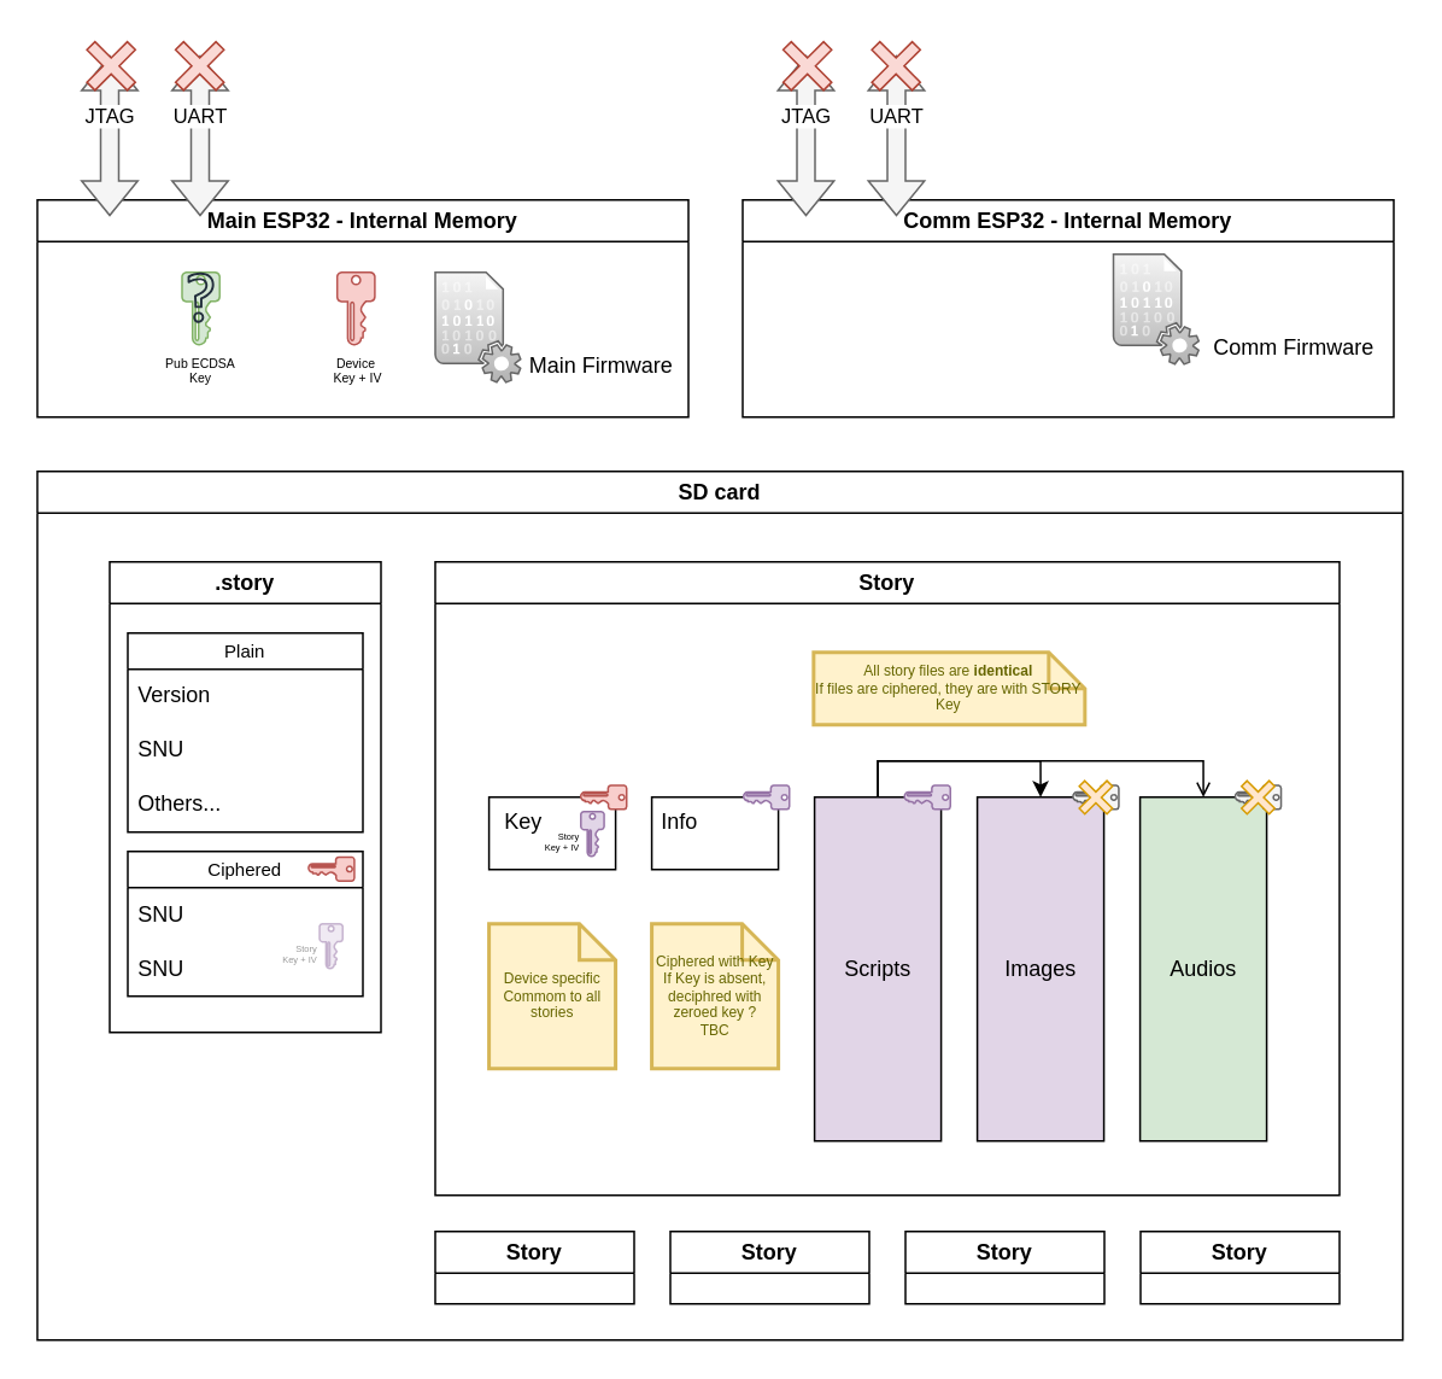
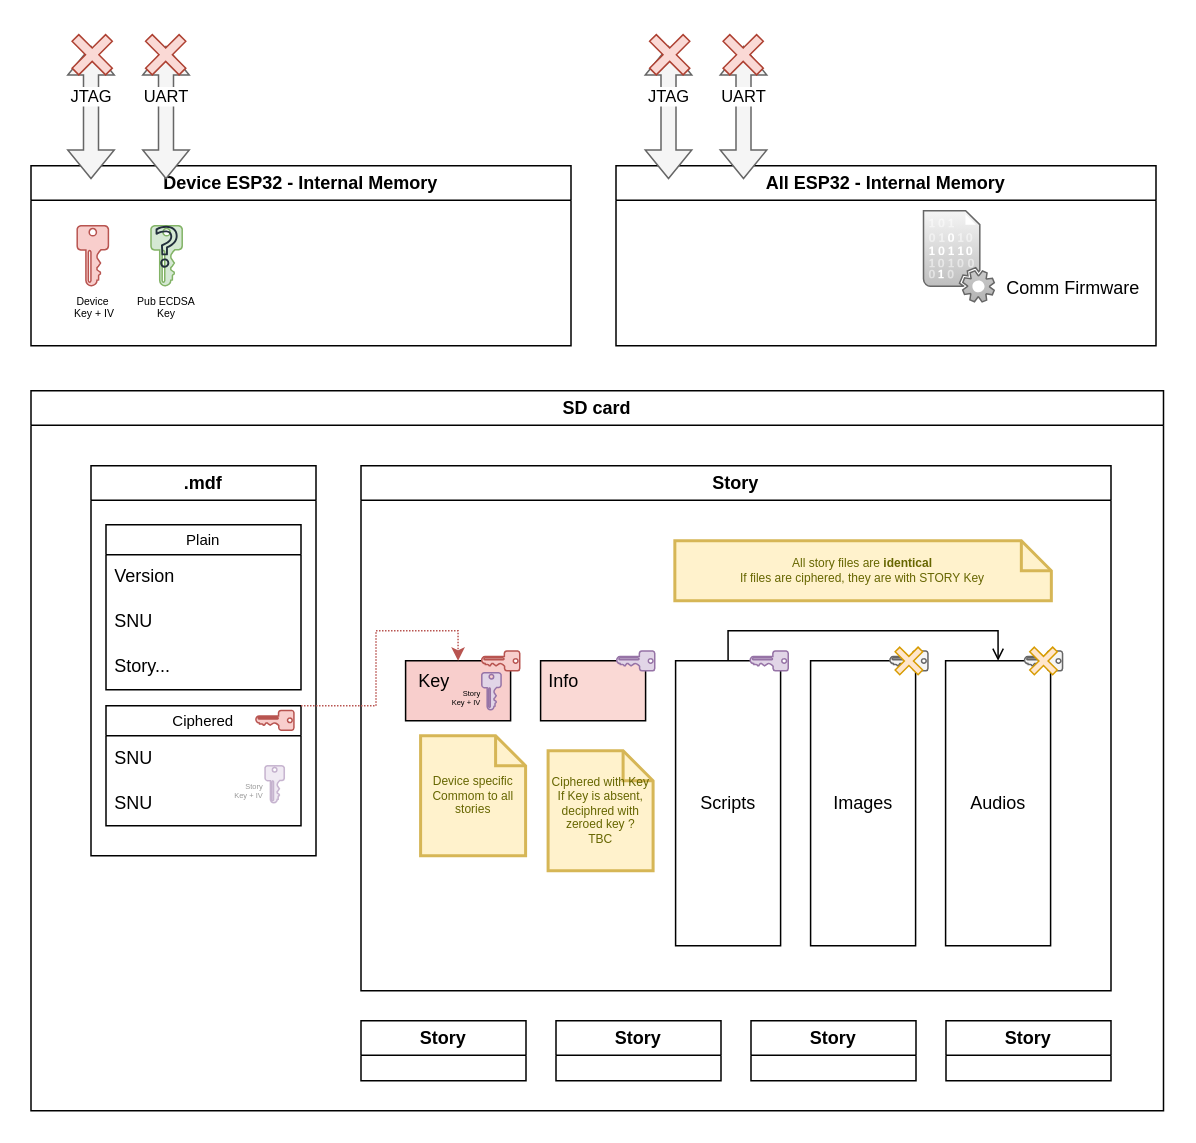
- <mxCell id="38" value="Main ESP32 - Internal Memory" style="swimlane;whiteSpace=wrap;html=1;" parent="1" vertex="1"><mxGeometry x="20" y="110" width="360" height="120" as="geometry" /></mxCell>
+ <mxCell id="38" value="Device ESP32 - Internal Memory" style="swimlane;whiteSpace=wrap;html=1;" parent="1" vertex="1"><mxGeometry x="20" y="110" width="360" height="120" as="geometry" /></mxCell>
- <mxCell id="44" value="Comm ESP32 - Internal Memory" style="swimlane;whiteSpace=wrap;html=1;" parent="1" vertex="1"><mxGeometry x="410" y="110" width="360" height="120" as="geometry" /></mxCell>
+ <mxCell id="44" value="All ESP32 - Internal Memory" style="swimlane;whiteSpace=wrap;html=1;" parent="1" vertex="1"><mxGeometry x="410" y="110" width="360" height="120" as="geometry" /></mxCell>
- <mxCell id="39" value="Device&lt;br&gt;&amp;nbsp;Key + IV" style="sketch=0;aspect=fixed;pointerEvents=1;shadow=0;dashed=0;html=1;strokeColor=#b85450;labelPosition=center;verticalLabelPosition=bottom;verticalAlign=top;align=center;fillColor=#f8cecc;shape=mxgraph.mscae.enterprise.key_permissions;fontSize=7;" parent="38" vertex="1"><mxGeometry x="165.8" y="40" width="20.8" height="40" as="geometry" /></mxCell>
+ <mxCell id="39" value="Device&lt;br&gt;&amp;nbsp;Key + IV" style="sketch=0;aspect=fixed;pointerEvents=1;shadow=0;dashed=0;html=1;strokeColor=#b85450;labelPosition=center;verticalLabelPosition=bottom;verticalAlign=top;align=center;fillColor=#f8cecc;shape=mxgraph.mscae.enterprise.key_permissions;fontSize=7;" parent="38" vertex="1"><mxGeometry x="30.8" y="40" width="20.8" height="40" as="geometry" /></mxCell>
- <mxCell id="40" value="&amp;nbsp;Main Firmware" style="shadow=0;dashed=0;html=1;strokeColor=#666666;fillColor=#f5f5f5;labelPosition=right;verticalLabelPosition=middle;verticalAlign=bottom;align=left;outlineConnect=0;shape=mxgraph.veeam.data_file;gradientColor=#b3b3b3;" parent="38" vertex="1"><mxGeometry x="220" y="40" width="47.2" height="60.8" as="geometry" /></mxCell>
- <mxCell id="24" value=".story" style="swimlane;whiteSpace=wrap;html=1;" parent="2" vertex="1"><mxGeometry x="40" y="50" width="150" height="260" as="geometry" /></mxCell>
+ <mxCell id="24" value=".mdf" style="swimlane;whiteSpace=wrap;html=1;" parent="2" vertex="1"><mxGeometry x="40" y="50" width="150" height="260" as="geometry" /></mxCell>
- <mxCell id="13" value="All story files are &lt;b&gt;identical&lt;/b&gt;&lt;br&gt;If files are ciphered, they are with STORY Key" style="shape=note;strokeWidth=2;fontSize=8;size=20;whiteSpace=wrap;html=1;fillColor=#fff2cc;strokeColor=#d6b656;fontColor=#666600;" parent="3" vertex="1"><mxGeometry x="209.23" y="50" width="150" height="40" as="geometry" /></mxCell>
+ <mxCell id="13" value="All story files are &lt;b&gt;identical&lt;/b&gt;&lt;br&gt;If files are ciphered, they are with STORY Key" style="shape=note;strokeWidth=2;fontSize=8;size=20;whiteSpace=wrap;html=1;fillColor=#fff2cc;strokeColor=#d6b656;fontColor=#666600;" parent="3" vertex="1"><mxGeometry x="209.23" y="50" width="251" height="40" as="geometry" /></mxCell>
- <mxCell id="7" style="edgeStyle=orthogonalEdgeStyle;rounded=0;orthogonalLoop=1;jettySize=auto;html=1;exitX=0.5;exitY=0;exitDx=0;exitDy=0;entryX=0.5;entryY=0;entryDx=0;entryDy=0;" parent="3" source="8" target="6" edge="1"><mxGeometry relative="1" as="geometry" /></mxCell>
+ <mxCell id="36" style="edgeStyle=orthogonalEdgeStyle;rounded=0;orthogonalLoop=1;jettySize=auto;html=1;exitX=1;exitY=0;exitDx=0;exitDy=0;entryX=0.5;entryY=0;entryDx=0;entryDy=0;dashed=1;dashPattern=1 1;fillColor=#f8cecc;strokeColor=#b85450;" parent="2" source="29" target="4" edge="1"><mxGeometry relative="1" as="geometry"><Array as="points"><mxPoint x="230" y="210" /><mxPoint x="230" y="160" /><mxPoint x="285" y="160" /><mxPoint x="285" y="180" /></Array></mxGeometry></mxCell>
- <mxCell id="28" value="Others..." style="text;strokeColor=none;fillColor=none;align=left;verticalAlign=middle;spacingLeft=4;spacingRight=4;overflow=hidden;points=[[0,0.5],[1,0.5]];portConstraint=eastwest;rotatable=0;whiteSpace=wrap;html=1;" parent="25" vertex="1"><mxGeometry y="80" width="130" height="30" as="geometry" /></mxCell>
+ <mxCell id="28" value="Story..." style="text;strokeColor=none;fillColor=none;align=left;verticalAlign=middle;spacingLeft=4;spacingRight=4;overflow=hidden;points=[[0,0.5],[1,0.5]];portConstraint=eastwest;rotatable=0;whiteSpace=wrap;html=1;" parent="25" vertex="1"><mxGeometry y="80" width="130" height="30" as="geometry" /></mxCell>
- <mxCell id="4" value="&amp;nbsp; Key" style="rounded=0;whiteSpace=wrap;html=1;align=left;verticalAlign=top;" parent="3" vertex="1"><mxGeometry x="29.73" y="130" width="70" height="40" as="geometry" /></mxCell>
+ <mxCell id="4" value="&amp;nbsp; Key" style="rounded=0;whiteSpace=wrap;html=1;align=left;verticalAlign=top;fillColor=#f8cecc;" parent="3" vertex="1"><mxGeometry x="29.73" y="130" width="70" height="40" as="geometry" /></mxCell>
- <mxCell id="5" value="&amp;nbsp;Info" style="rounded=0;whiteSpace=wrap;html=1;align=left;verticalAlign=top;" parent="3" vertex="1"><mxGeometry x="119.73" y="130" width="70" height="40" as="geometry" /></mxCell>
+ <mxCell id="5" value="&amp;nbsp;Info" style="rounded=0;whiteSpace=wrap;html=1;align=left;verticalAlign=top;fillColor=#fad9d5;" parent="3" vertex="1"><mxGeometry x="119.73" y="130" width="70" height="40" as="geometry" /></mxCell>
- <mxCell id="8" value="Scripts" style="rounded=0;whiteSpace=wrap;html=1;fillColor=#e1d5e7;" parent="3" vertex="1"><mxGeometry x="209.73" y="130" width="70" height="190" as="geometry" /></mxCell>
+ <mxCell id="8" value="Scripts" style="rounded=0;whiteSpace=wrap;html=1;" parent="3" vertex="1"><mxGeometry x="209.73" y="130" width="70" height="190" as="geometry" /></mxCell>
- <mxCell id="6" value="Images" style="rounded=0;whiteSpace=wrap;html=1;fillColor=#e1d5e7;" parent="3" vertex="1"><mxGeometry x="299.73" y="130" width="70" height="190" as="geometry" /></mxCell>
+ <mxCell id="6" value="Images" style="rounded=0;whiteSpace=wrap;html=1;" parent="3" vertex="1"><mxGeometry x="299.73" y="130" width="70" height="190" as="geometry" /></mxCell>
- <mxCell id="9" value="Audios" style="rounded=0;whiteSpace=wrap;html=1;fillColor=#d5e8d4;" parent="3" vertex="1"><mxGeometry x="389.73" y="130" width="70" height="190" as="geometry" /></mxCell>
+ <mxCell id="9" value="Audios" style="rounded=0;whiteSpace=wrap;html=1;" parent="3" vertex="1"><mxGeometry x="389.73" y="130" width="70" height="190" as="geometry" /></mxCell>
- <mxCell id="11" value="Device specific&lt;br style=&quot;font-size: 8px;&quot;&gt;Commom to all stories" style="shape=note;strokeWidth=2;fontSize=8;size=20;whiteSpace=wrap;html=1;fillColor=#fff2cc;strokeColor=#d6b656;fontColor=#666600;" parent="3" vertex="1"><mxGeometry x="29.73" y="200" width="70" height="80" as="geometry" /></mxCell>
+ <mxCell id="11" value="Device specific&lt;br style=&quot;font-size: 8px;&quot;&gt;Commom to all stories" style="shape=note;strokeWidth=2;fontSize=8;size=20;whiteSpace=wrap;html=1;fillColor=#fff2cc;strokeColor=#d6b656;fontColor=#666600;" parent="3" vertex="1"><mxGeometry x="39.73" y="180" width="70" height="80" as="geometry" /></mxCell>
- <mxCell id="12" value="Ciphered with Key&lt;br&gt;If Key is absent, deciphred with zeroed key ?&lt;br&gt;TBC" style="shape=note;strokeWidth=2;fontSize=8;size=20;whiteSpace=wrap;html=1;fillColor=#fff2cc;strokeColor=#d6b656;fontColor=#666600;" parent="3" vertex="1"><mxGeometry x="119.73" y="200" width="70" height="80" as="geometry" /></mxCell>
+ <mxCell id="12" value="Ciphered with Key&lt;br&gt;If Key is absent, deciphred with zeroed key ?&lt;br&gt;TBC" style="shape=note;strokeWidth=2;fontSize=8;size=20;whiteSpace=wrap;html=1;fillColor=#fff2cc;strokeColor=#d6b656;fontColor=#666600;" parent="3" vertex="1"><mxGeometry x="124.73" y="190" width="70" height="80" as="geometry" /></mxCell>
